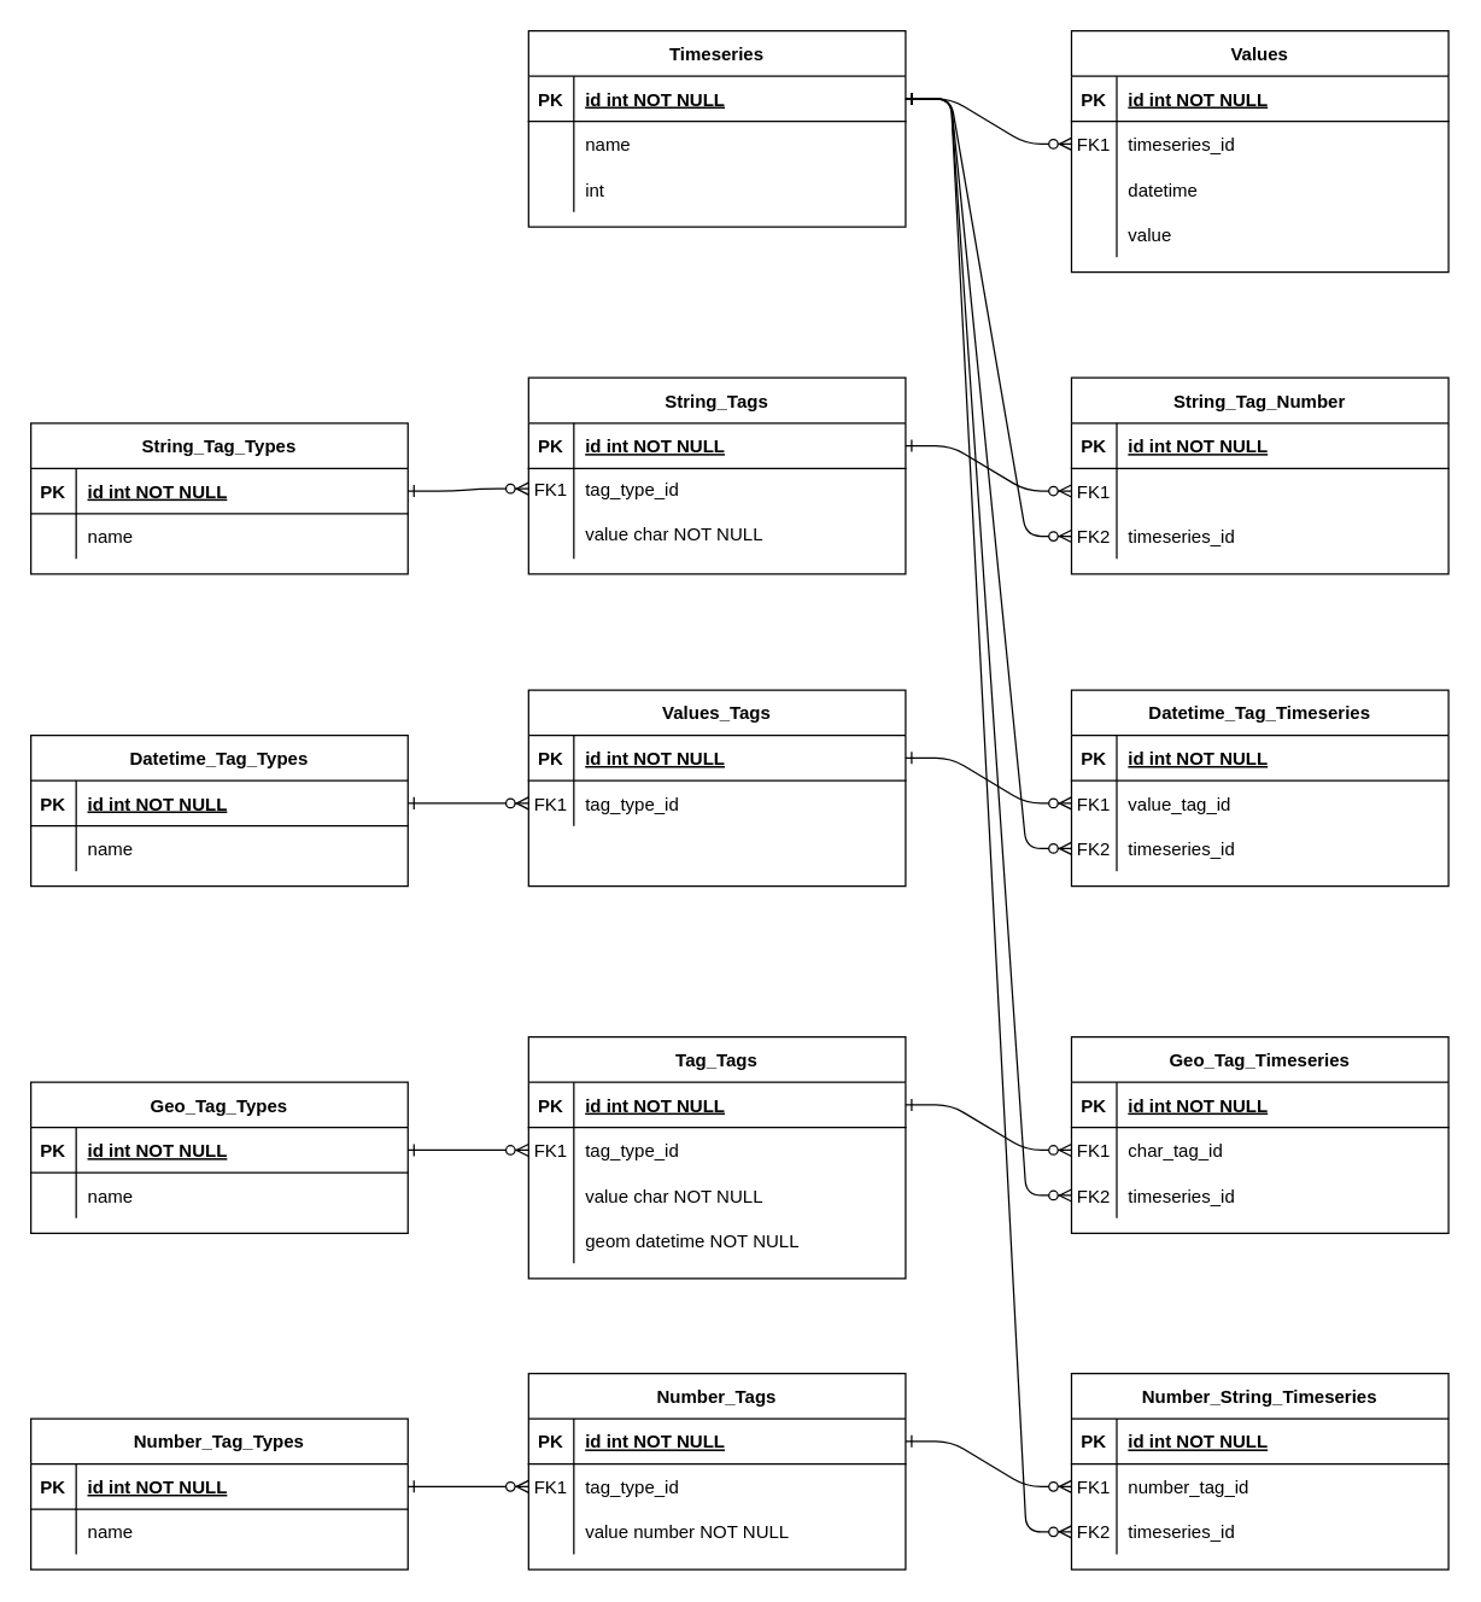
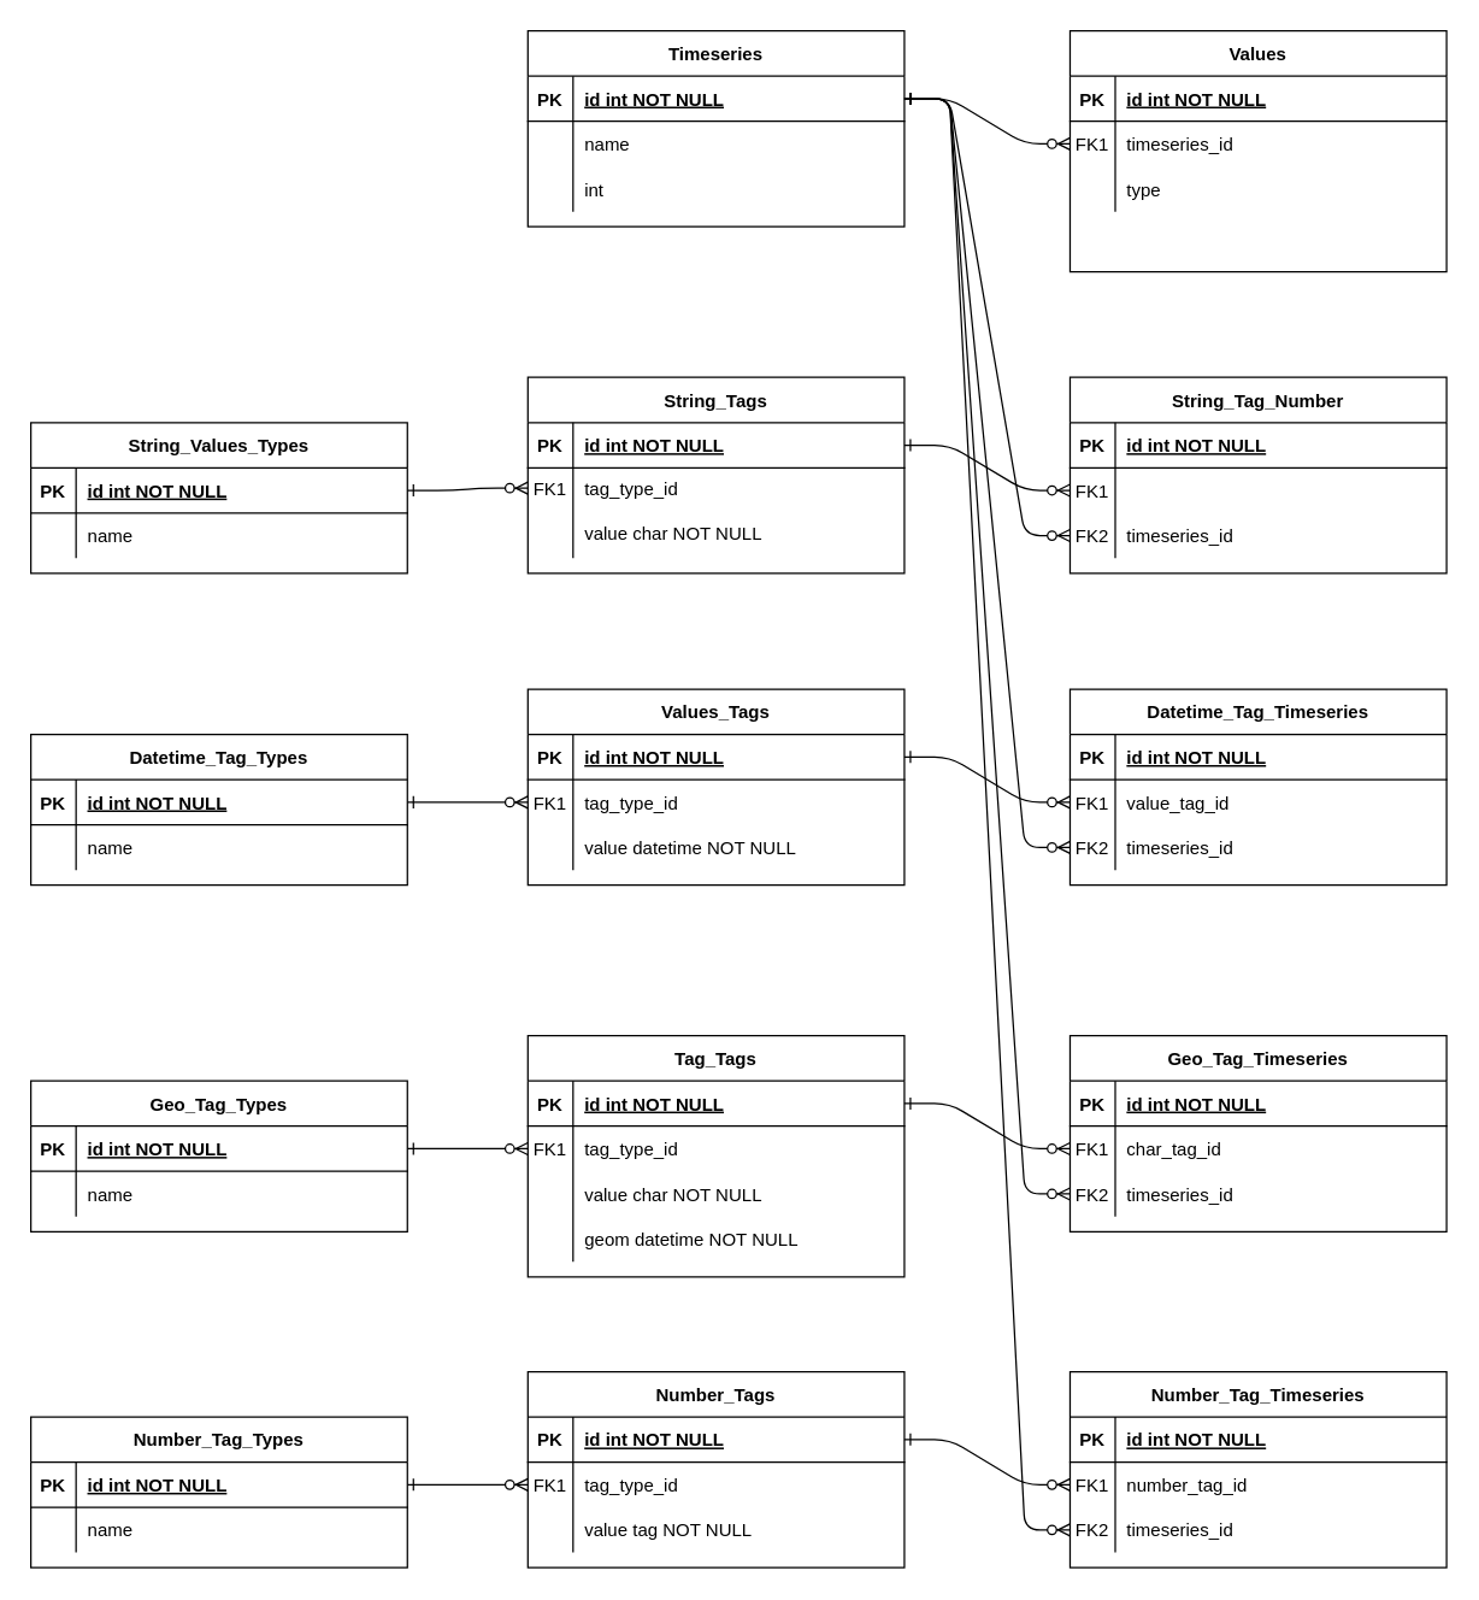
- <mxCell id="12" value="datetime" style="shape=partialRectangle;overflow=hidden;connectable=0;fillColor=none;top=0;left=0;bottom=0;right=0;align=left;spacingLeft=6;" parent="10" vertex="1"><mxGeometry x="30" width="220" height="30" as="geometry"><mxRectangle width="220" height="30" as="alternateBounds" /></mxGeometry></mxCell>
+ <mxCell id="12" value="type" style="shape=partialRectangle;overflow=hidden;connectable=0;fillColor=none;top=0;left=0;bottom=0;right=0;align=left;spacingLeft=6;" parent="10" vertex="1"><mxGeometry x="30" width="220" height="30" as="geometry"><mxRectangle width="220" height="30" as="alternateBounds" /></mxGeometry></mxCell>
- <mxCell id="15" value="value" style="shape=partialRectangle;overflow=hidden;connectable=0;fillColor=none;top=0;left=0;bottom=0;right=0;align=left;spacingLeft=6;" vertex="1" parent="13"><mxGeometry x="30" width="220" height="30" as="geometry"><mxRectangle width="220" height="30" as="alternateBounds" /></mxGeometry></mxCell>
- <mxCell id="26" value="String_Tag_Types" style="shape=table;startSize=30;container=1;collapsible=1;childLayout=tableLayout;fixedRows=1;rowLines=0;fontStyle=1;align=center;resizeLast=1;" vertex="1" parent="1"><mxGeometry x="20" y="280" width="250" height="100" as="geometry"><mxRectangle x="120" y="120" width="100" height="30" as="alternateBounds" /></mxGeometry></mxCell>
+ <mxCell id="26" value="String_Values_Types" style="shape=table;startSize=30;container=1;collapsible=1;childLayout=tableLayout;fixedRows=1;rowLines=0;fontStyle=1;align=center;resizeLast=1;" vertex="1" parent="1"><mxGeometry x="20" y="280" width="250" height="100" as="geometry"><mxRectangle x="120" y="120" width="100" height="30" as="alternateBounds" /></mxGeometry></mxCell>
+ <mxCell id="71" value="value datetime NOT NULL" style="shape=partialRectangle;overflow=hidden;connectable=0;fillColor=none;top=0;left=0;bottom=0;right=0;align=left;spacingLeft=6;" vertex="1" parent="69"><mxGeometry x="30" width="220" height="30" as="geometry"><mxRectangle width="220" height="30" as="alternateBounds" /></mxGeometry></mxCell>
- <mxCell id="135" value="Number_String_Timeseries" style="shape=table;startSize=30;container=1;collapsible=1;childLayout=tableLayout;fixedRows=1;rowLines=0;fontStyle=1;align=center;resizeLast=1;" vertex="1" parent="1"><mxGeometry x="710" y="910" width="250" height="130" as="geometry"><mxRectangle x="120" y="120" width="100" height="30" as="alternateBounds" /></mxGeometry></mxCell>
+ <mxCell id="135" value="Number_Tag_Timeseries" style="shape=table;startSize=30;container=1;collapsible=1;childLayout=tableLayout;fixedRows=1;rowLines=0;fontStyle=1;align=center;resizeLast=1;" vertex="1" parent="1"><mxGeometry x="710" y="910" width="250" height="130" as="geometry"><mxRectangle x="120" y="120" width="100" height="30" as="alternateBounds" /></mxGeometry></mxCell>
- <mxCell id="134" value="value number NOT NULL" style="shape=partialRectangle;overflow=hidden;connectable=0;fillColor=none;top=0;left=0;bottom=0;right=0;align=left;spacingLeft=6;" vertex="1" parent="132"><mxGeometry x="30" width="220" height="30" as="geometry"><mxRectangle width="220" height="30" as="alternateBounds" /></mxGeometry></mxCell>
+ <mxCell id="134" value="value tag NOT NULL" style="shape=partialRectangle;overflow=hidden;connectable=0;fillColor=none;top=0;left=0;bottom=0;right=0;align=left;spacingLeft=6;" vertex="1" parent="132"><mxGeometry x="30" width="220" height="30" as="geometry"><mxRectangle width="220" height="30" as="alternateBounds" /></mxGeometry></mxCell>
